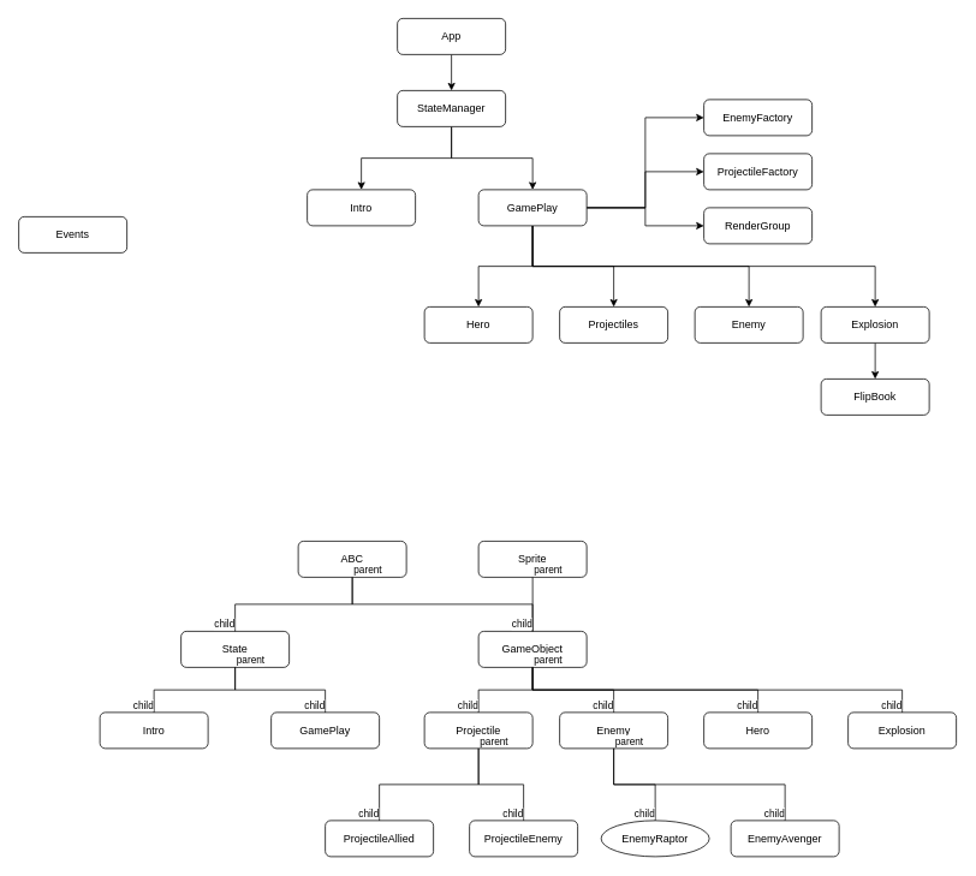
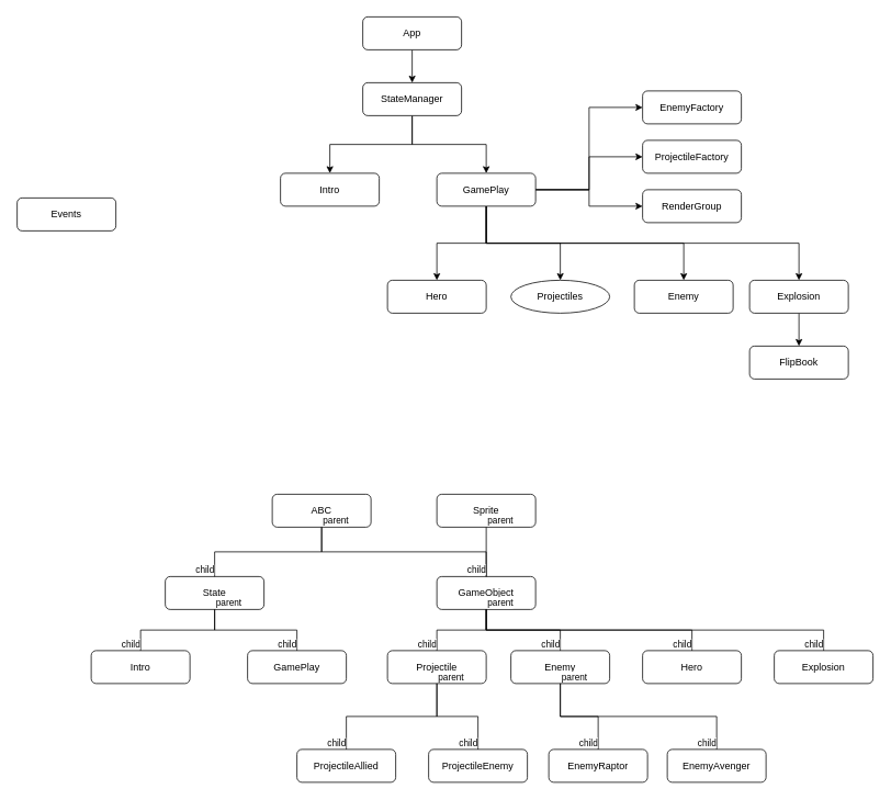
- <mxCell id="17" value="Projectiles" style="rounded=1;whiteSpace=wrap;html=1;" vertex="1" parent="1"><mxGeometry x="620" y="340" width="120" height="40" as="geometry" /></mxCell>
+ <mxCell id="17" value="Projectiles" style="ellipse;whiteSpace=wrap;html=1;" vertex="1" parent="1"><mxGeometry x="620" y="340" width="120" height="40" as="geometry" /></mxCell>
- <mxCell id="55" value="EnemyRaptor" style="ellipse;whiteSpace=wrap;html=1;" vertex="1" parent="1"><mxGeometry x="666" y="910" width="120" height="40" as="geometry" /></mxCell>
+ <mxCell id="55" value="EnemyRaptor" style="rounded=1;whiteSpace=wrap;html=1;" vertex="1" parent="1"><mxGeometry x="666" y="910" width="120" height="40" as="geometry" /></mxCell>
